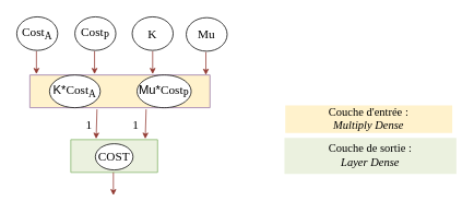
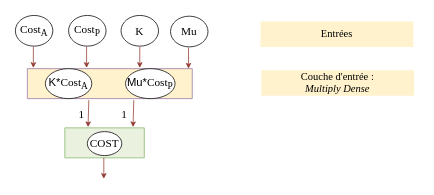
+ <mxCell id="22" value="&lt;font style=&quot;font-size: 14px ; font-family: &amp;#34;calibri&amp;#34; ; color: #000000 ; direction: ltr ; letter-spacing: 0px ; line-height: 120% ; opacity: 1&quot;&gt;Entrées&lt;br&gt;&lt;/font&gt;" style="verticalAlign=middle;align=center;vsdxID=192;fillColor=#fff2cc;gradientColor=none;shape=stencil(nZBLDoAgDERP0z3SIyjew0SURgSD+Lu9kMZoXLhwN9O+tukAlrNpJg1SzDH4QW/URgNYgZTkjA4UkwJUgGXng+6DX1zLfmoymdXo17xh5zmRJ6Q42BWCfc2oJfdAr+Yv+AP9Cb7OJ3H/2JG1HNGz/84klThPVCc=);strokeColor=none;labelBackgroundColor=none;rounded=0;html=1;whiteSpace=wrap;" parent="1" vertex="1"><mxGeometry x="347" y="28" width="204" height="34" as="geometry" /></mxCell>
- <mxCell id="7" value="&lt;p style=&quot;margin-left: 0 ; margin-right: 0 ; margin-top: 0px ; margin-bottom: 0px ; text-indent: 0 ; direction: ltr&quot;&gt;&lt;font style=&quot;font-size: 14px ; font-family: &amp;#34;calibri&amp;#34; ; color: #000000 ; direction: ltr ; letter-spacing: 0px ; line-height: 120% ; opacity: 1&quot;&gt;Couche d'entrée :&lt;br&gt;&lt;/font&gt;&lt;font style=&quot;font-size: 14px ; font-family: &amp;#34;themed&amp;#34; ; color: #000000 ; direction: ltr ; letter-spacing: 0px ; line-height: 120% ; opacity: 1&quot;&gt;&lt;i&gt;Multiply Dense&lt;/i&gt;&lt;/font&gt;&lt;font style=&quot;font-size: 14px ; font-family: &amp;#34;themed&amp;#34; ; color: #000000 ; direction: ltr ; letter-spacing: 0px ; line-height: 120% ; opacity: 1&quot;&gt;&lt;br&gt;&lt;/font&gt;&lt;/p&gt;" style="verticalAlign=middle;align=center;vsdxID=200;fillColor=#FFF2CC;shape=stencil(nZBLDoAgDERP0z3SIyjew0SURgSD+Lu9kMZoXLhwN9O+tukAlrNpJg1SzDH4QW/URgNYgZTkjA4UkwJUgGXng+6DX1zLfmoymdXo17xh5zmRJ6Q42BWCfc2oJfdAr+Yv+AP9Cb7OJ3H/2JG1HNGz/84klThPVCc=);strokeColor=none;labelBackgroundColor=none;rounded=0;html=1;whiteSpace=wrap;" parent="1" vertex="1"><mxGeometry x="348" y="128" width="204" height="34" as="geometry" /></mxCell>
+ <mxCell id="7" value="&lt;p style=&quot;margin-left: 0 ; margin-right: 0 ; margin-top: 0px ; margin-bottom: 0px ; text-indent: 0 ; direction: ltr&quot;&gt;&lt;font style=&quot;font-size: 14px ; font-family: &amp;#34;calibri&amp;#34; ; color: #000000 ; direction: ltr ; letter-spacing: 0px ; line-height: 120% ; opacity: 1&quot;&gt;Couche d'entrée :&lt;br&gt;&lt;/font&gt;&lt;font style=&quot;font-size: 14px ; font-family: &amp;#34;themed&amp;#34; ; color: #000000 ; direction: ltr ; letter-spacing: 0px ; line-height: 120% ; opacity: 1&quot;&gt;&lt;i&gt;Multiply Dense&lt;/i&gt;&lt;/font&gt;&lt;font style=&quot;font-size: 14px ; font-family: &amp;#34;themed&amp;#34; ; color: #000000 ; direction: ltr ; letter-spacing: 0px ; line-height: 120% ; opacity: 1&quot;&gt;&lt;br&gt;&lt;/font&gt;&lt;/p&gt;" style="verticalAlign=middle;align=center;vsdxID=200;fillColor=#FFF2CC;shape=stencil(nZBLDoAgDERP0z3SIyjew0SURgSD+Lu9kMZoXLhwN9O+tukAlrNpJg1SzDH4QW/URgNYgZTkjA4UkwJUgGXng+6DX1zLfmoymdXo17xh5zmRJ6Q42BWCfc2oJfdAr+Yv+AP9Cb7OJ3H/2JG1HNGz/84klThPVCc=);strokeColor=none;labelBackgroundColor=none;rounded=0;html=1;whiteSpace=wrap;" parent="1" vertex="1"><mxGeometry x="348" y="93" width="204" height="34" as="geometry" /></mxCell>
- <mxCell id="10" value="&lt;p style=&quot;margin-left: 0 ; margin-right: 0 ; margin-top: 0px ; margin-bottom: 0px ; text-indent: 0 ; direction: ltr&quot;&gt;&lt;font style=&quot;font-size: 14px ; font-family: &amp;#34;calibri&amp;#34; ; color: #000000 ; direction: ltr ; letter-spacing: 0px ; line-height: 120% ; opacity: 1&quot;&gt;Couche de sortie :&lt;br&gt;&lt;/font&gt;&lt;font style=&quot;font-size: 14px ; font-family: &amp;#34;themed&amp;#34; ; color: #000000 ; direction: ltr ; letter-spacing: 0px ; line-height: 120% ; opacity: 1&quot;&gt;&lt;i&gt;Layer Dense&lt;/i&gt;&lt;/font&gt;&lt;font style=&quot;font-size: 14px ; font-family: &amp;#34;themed&amp;#34; ; color: #000000 ; direction: ltr ; letter-spacing: 0px ; line-height: 120% ; opacity: 1&quot;&gt;&lt;br&gt;&lt;/font&gt;&lt;/p&gt;" style="verticalAlign=middle;align=center;vsdxID=200;fillColor=#ebf1df;gradientColor=none;shape=stencil(nZBLDoAgDERP0z3SIyjew0SURgSD+Lu9kMZoXLhwN9O+tukAlrNpJg1SzDH4QW/URgNYgZTkjA4UkwJUgGXng+6DX1zLfmoymdXo17xh5zmRJ6Q42BWCfc2oJfdAr+Yv+AP9Cb7OJ3H/2JG1HNGz/84klThPVCc=);strokeColor=none;labelBackgroundColor=none;rounded=0;html=1;whiteSpace=wrap;" parent="1" vertex="1"><mxGeometry x="347" y="168" width="210" height="44" as="geometry" /></mxCell>
